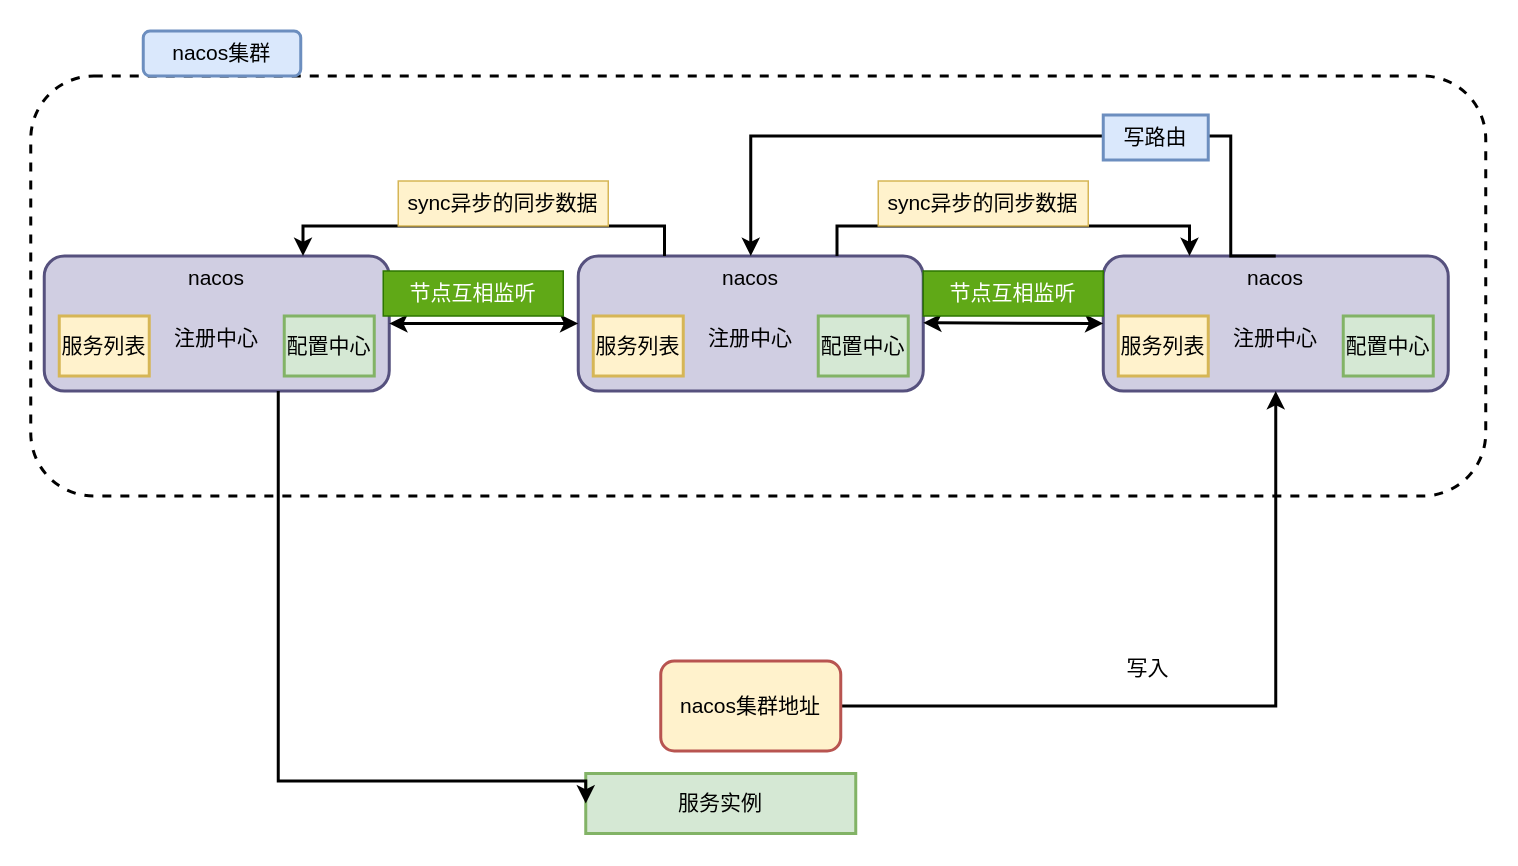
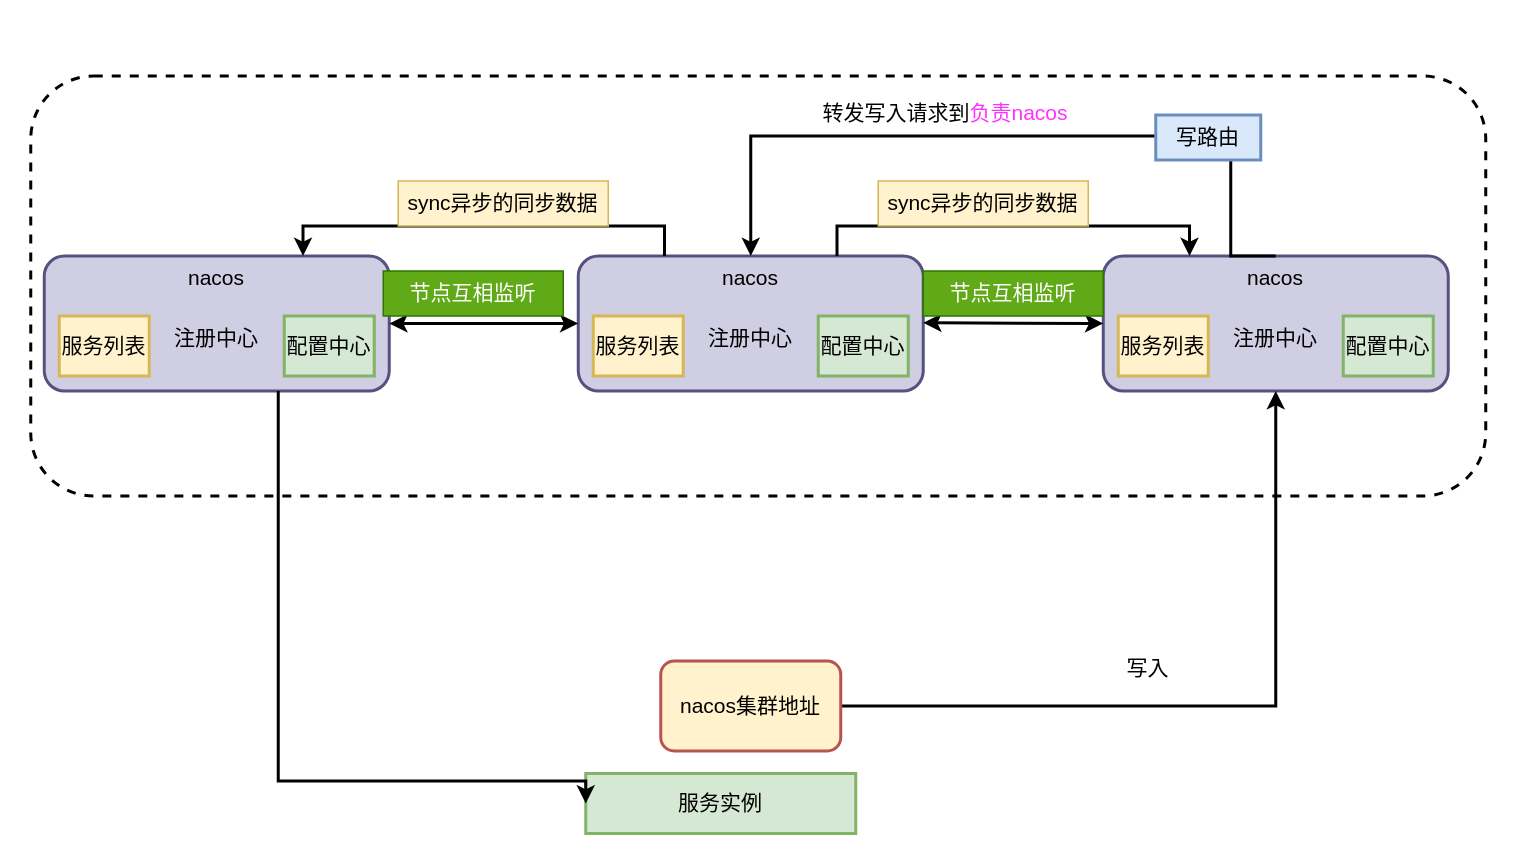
- <mxCell id="34" value="nacos集群" style="rounded=1;whiteSpace=wrap;html=1;fontSize=14;strokeWidth=2;fillColor=#dae8fc;strokeColor=#6c8ebf;" vertex="1" parent="1"><mxGeometry x="95" y="20" width="105" height="30" as="geometry" /></mxCell>
+ <mxCell id="23" value="转发写入请求到&lt;font color=&quot;#ff33ff&quot;&gt;负责nacos&lt;/font&gt;" style="text;html=1;strokeColor=none;fillColor=none;align=center;verticalAlign=middle;whiteSpace=wrap;rounded=0;fontSize=14;" vertex="1" parent="1"><mxGeometry x="545" y="60" width="170" height="30" as="geometry" /></mxCell>
- <mxCell id="24" value="写路由" style="rounded=0;whiteSpace=wrap;html=1;fontSize=14;strokeWidth=2;fillColor=#dae8fc;strokeColor=#6c8ebf;" vertex="1" parent="1"><mxGeometry x="735" y="76" width="70" height="30" as="geometry" /></mxCell>
+ <mxCell id="24" value="写路由" style="rounded=0;whiteSpace=wrap;html=1;fontSize=14;strokeWidth=2;fillColor=#dae8fc;strokeColor=#6c8ebf;" vertex="1" parent="1"><mxGeometry x="770" y="76" width="70" height="30" as="geometry" /></mxCell>
